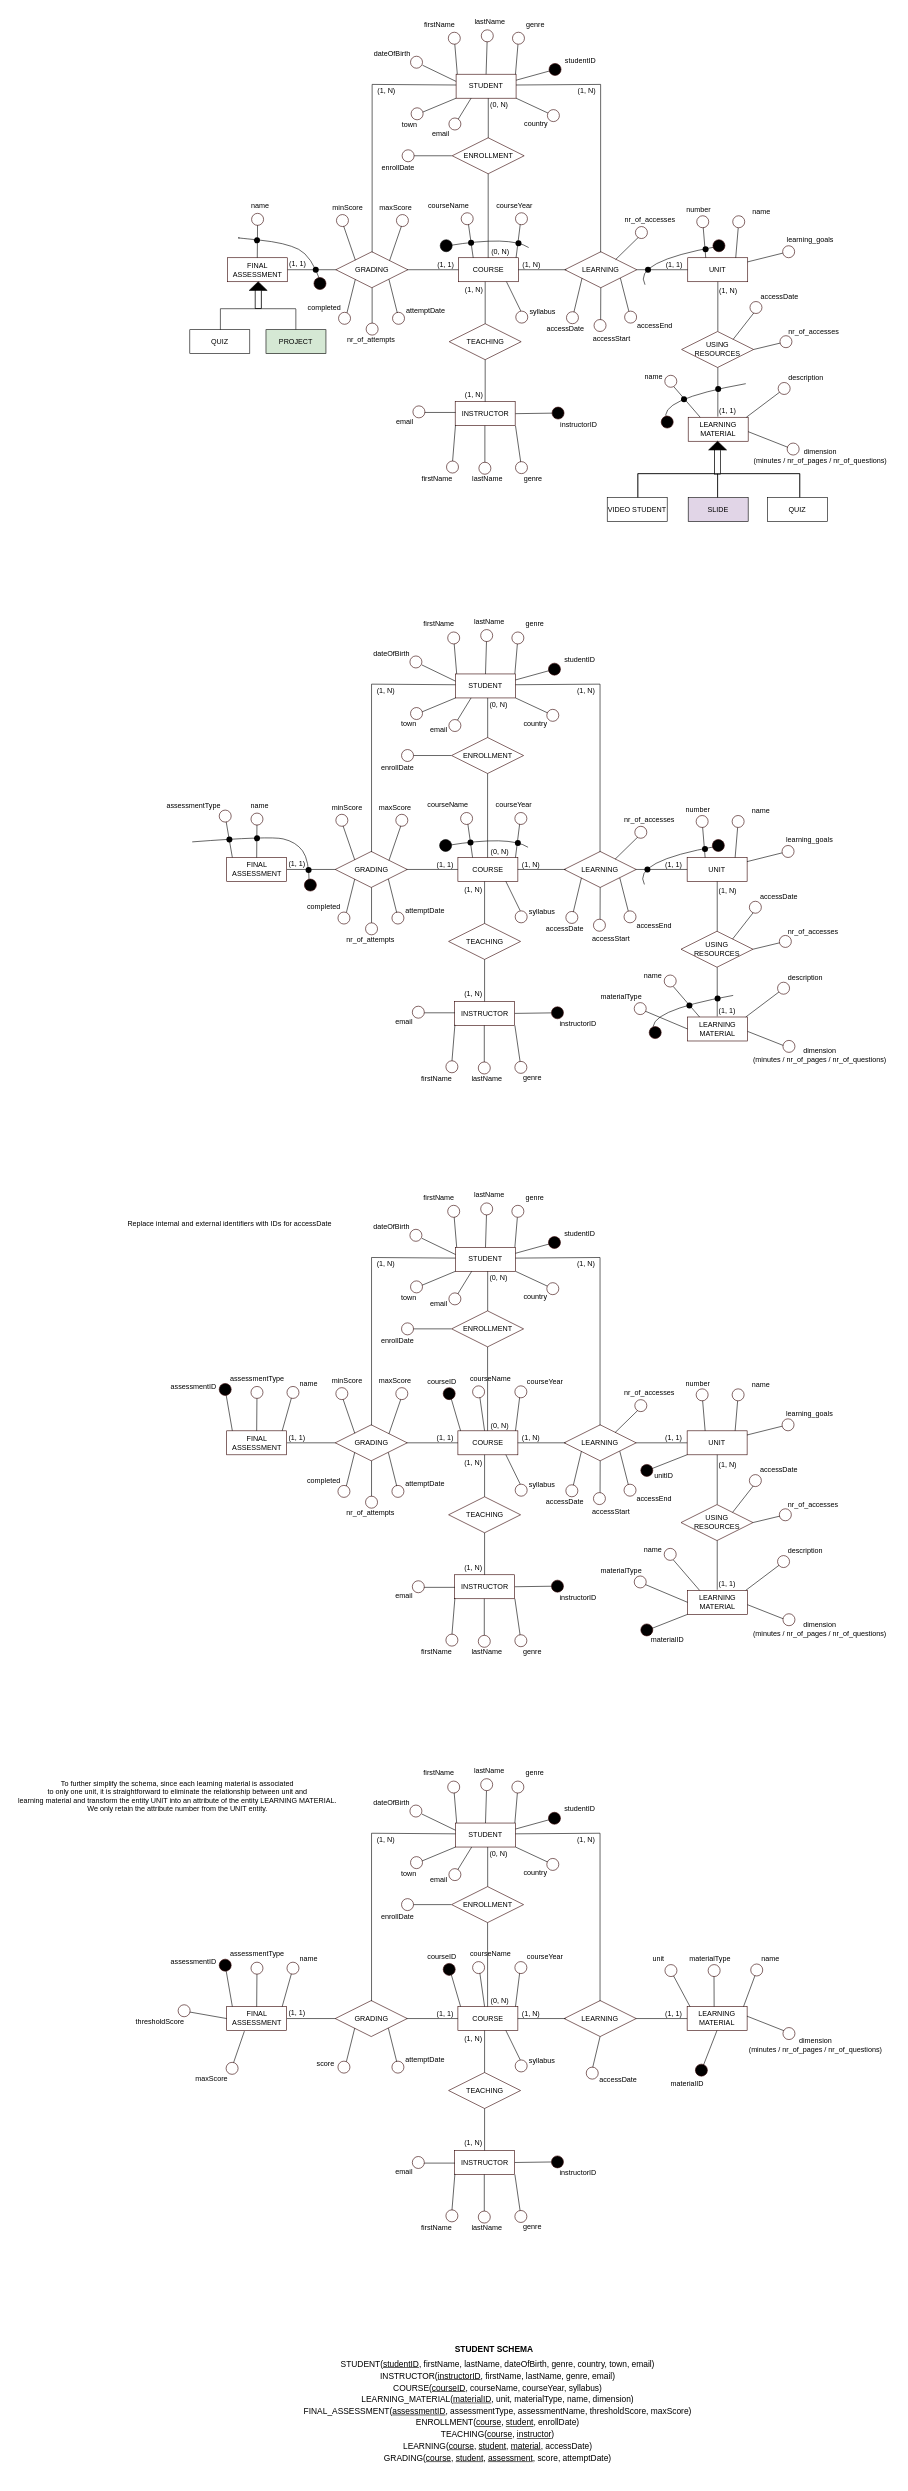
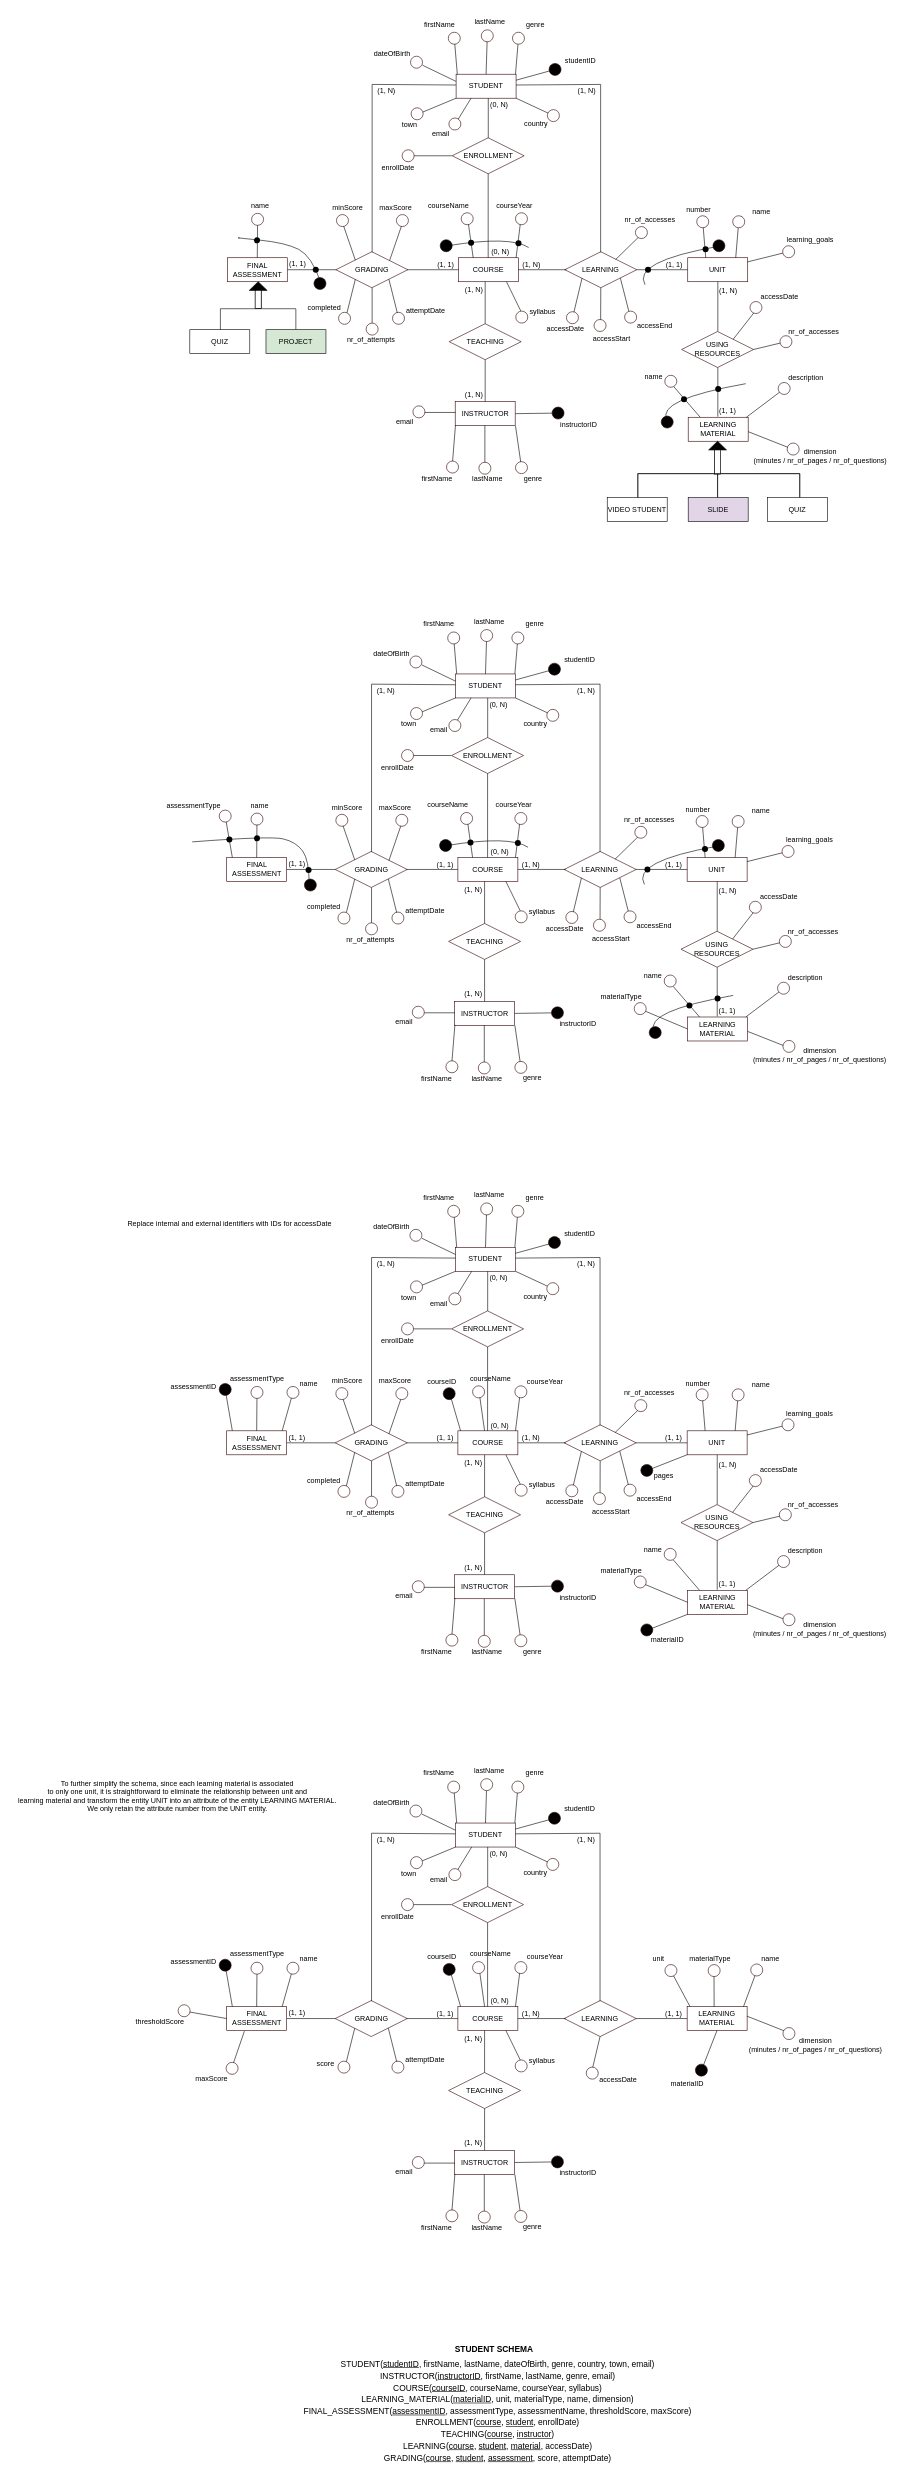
- <mxCell id="314" value="unitID" style="text;html=1;align=center;verticalAlign=middle;resizable=0;points=[];autosize=1;strokeColor=none;fillColor=none;" parent="1" vertex="1"><mxGeometry x="1081" y="2444" width="50" height="30" as="geometry" /></mxCell>
+ <mxCell id="314" value="pages" style="text;html=1;align=center;verticalAlign=middle;resizable=0;points=[];autosize=1;strokeColor=none;fillColor=none;" parent="1" vertex="1"><mxGeometry x="1081" y="2444" width="50" height="30" as="geometry" /></mxCell>
